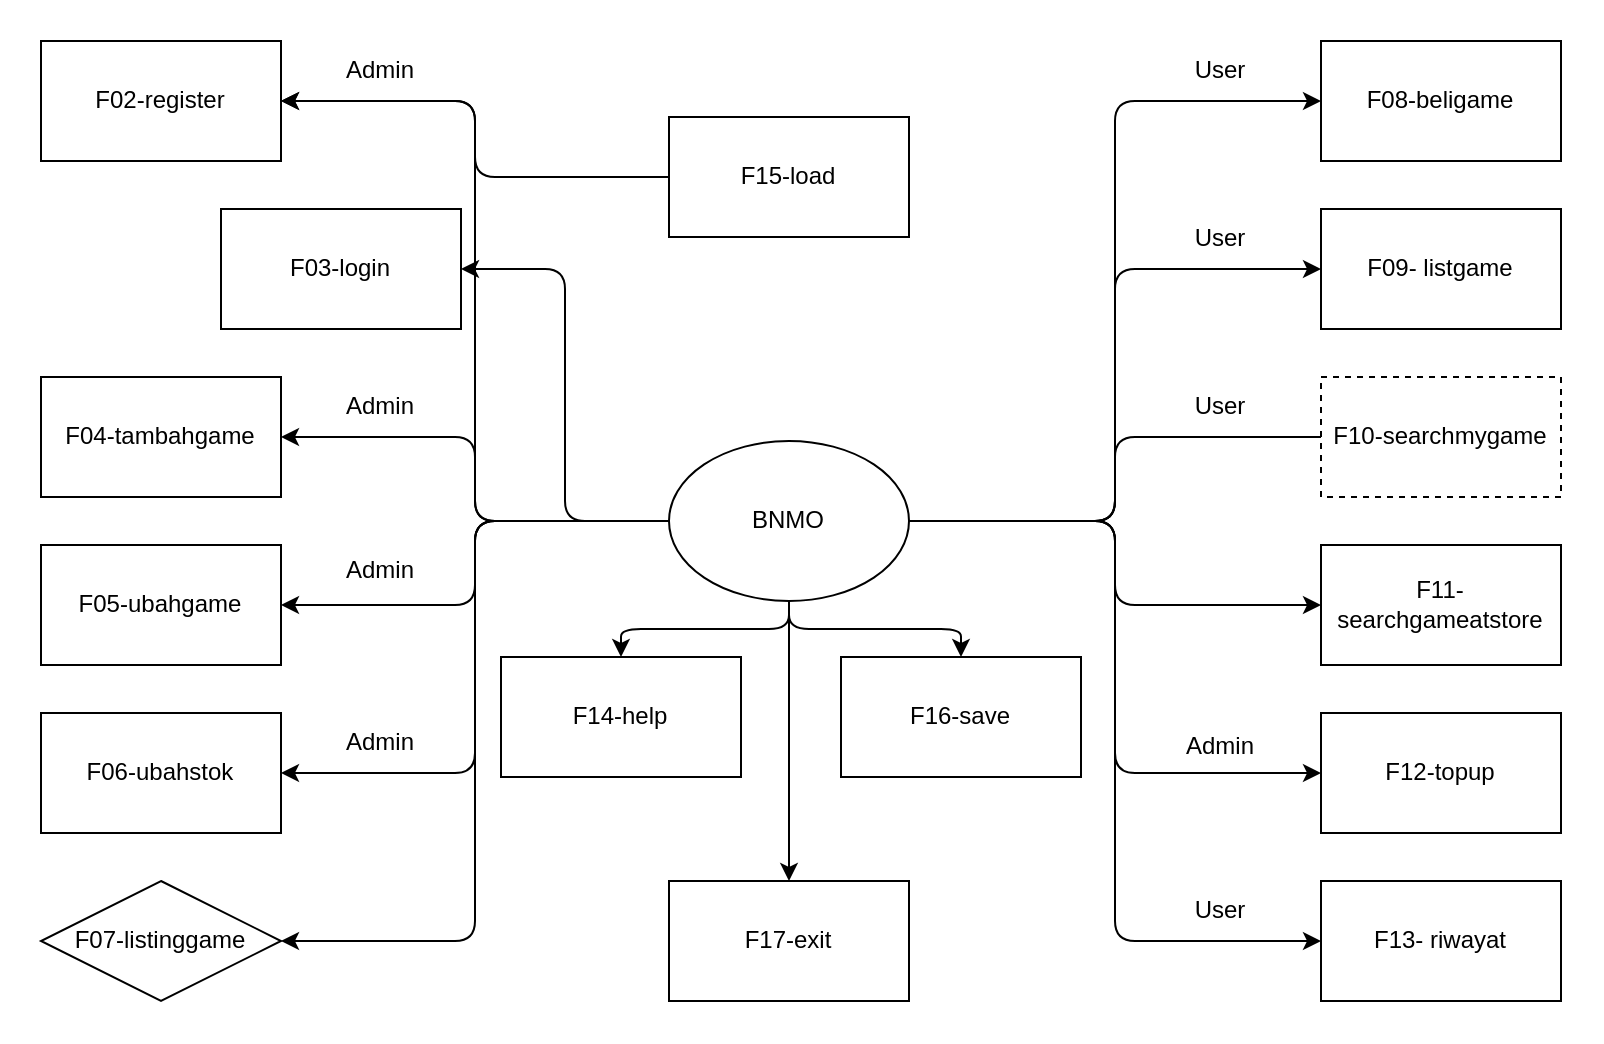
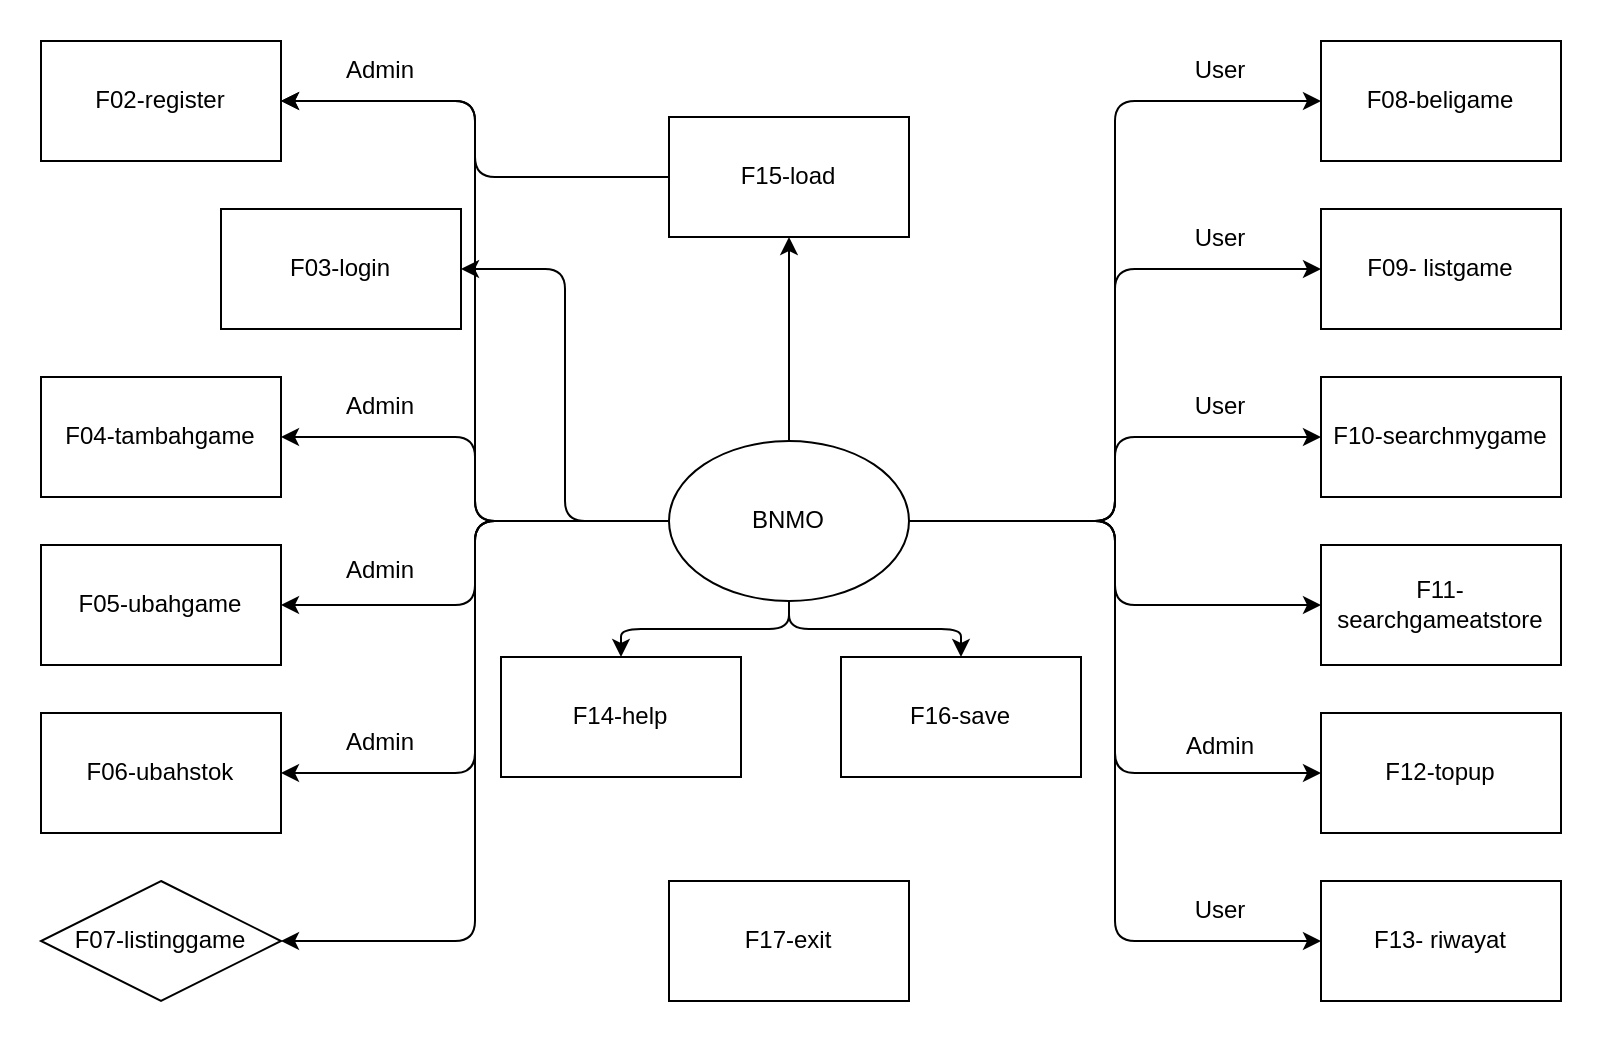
- <mxCell id="10" style="edgeStyle=orthogonalEdgeStyle;html=1;endArrow=none;" parent="1" source="17" target="30" edge="1"><mxGeometry relative="1" as="geometry" /></mxCell>
+ <mxCell id="10" style="edgeStyle=orthogonalEdgeStyle;html=1;" parent="1" source="17" target="30" edge="1"><mxGeometry relative="1" as="geometry" /></mxCell>
- <mxCell id="30" value="F10-searchmygame" style="whiteSpace=wrap;html=1;dashed=1;" parent="1" vertex="1"><mxGeometry x="660" y="188" width="120" height="60" as="geometry" /></mxCell>
+ <mxCell id="30" value="F10-searchmygame" style="whiteSpace=wrap;html=1;" parent="1" vertex="1"><mxGeometry x="660" y="188" width="120" height="60" as="geometry" /></mxCell>
- <mxCell id="16" style="edgeStyle=orthogonalEdgeStyle;html=1;" parent="1" source="17" target="21" edge="1"><mxGeometry relative="1" as="geometry" /></mxCell>
+ <mxCell id="16" style="edgeStyle=orthogonalEdgeStyle;html=1;" parent="1" source="17" target="29" edge="1"><mxGeometry relative="1" as="geometry" /></mxCell>
